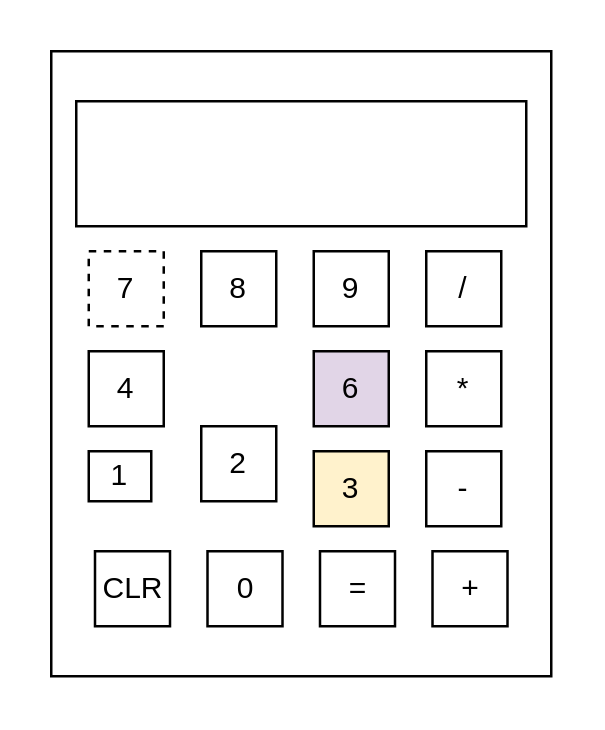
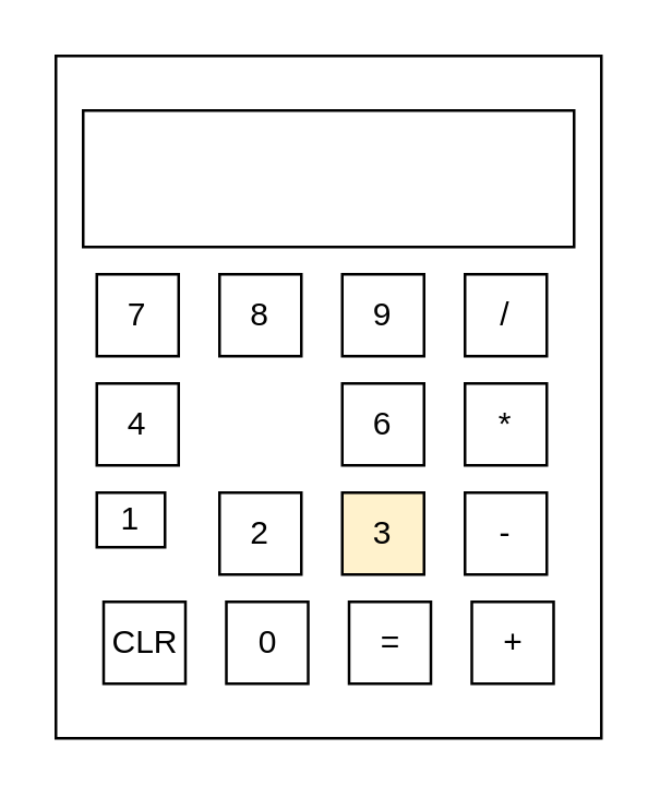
- <mxCell id="4" value="7" style="whiteSpace=wrap;html=1;aspect=fixed;dashed=1;" vertex="1" parent="1"><mxGeometry x="35" y="100" width="30" height="30" as="geometry" /></mxCell>
+ <mxCell id="4" value="7" style="whiteSpace=wrap;html=1;aspect=fixed;" vertex="1" parent="1"><mxGeometry x="35" y="100" width="30" height="30" as="geometry" /></mxCell>
- <mxCell id="9" value="6" style="whiteSpace=wrap;html=1;aspect=fixed;fillColor=#e1d5e7;" vertex="1" parent="1"><mxGeometry x="125" y="140" width="30" height="30" as="geometry" /></mxCell>
+ <mxCell id="9" value="6" style="whiteSpace=wrap;html=1;aspect=fixed;" vertex="1" parent="1"><mxGeometry x="125" y="140" width="30" height="30" as="geometry" /></mxCell>
- <mxCell id="12" value="2" style="whiteSpace=wrap;html=1;aspect=fixed;" vertex="1" parent="1"><mxGeometry x="80" y="170" width="30" height="30" as="geometry" /></mxCell>
+ <mxCell id="12" value="2" style="whiteSpace=wrap;html=1;aspect=fixed;" vertex="1" parent="1"><mxGeometry x="80" y="180" width="30" height="30" as="geometry" /></mxCell>
